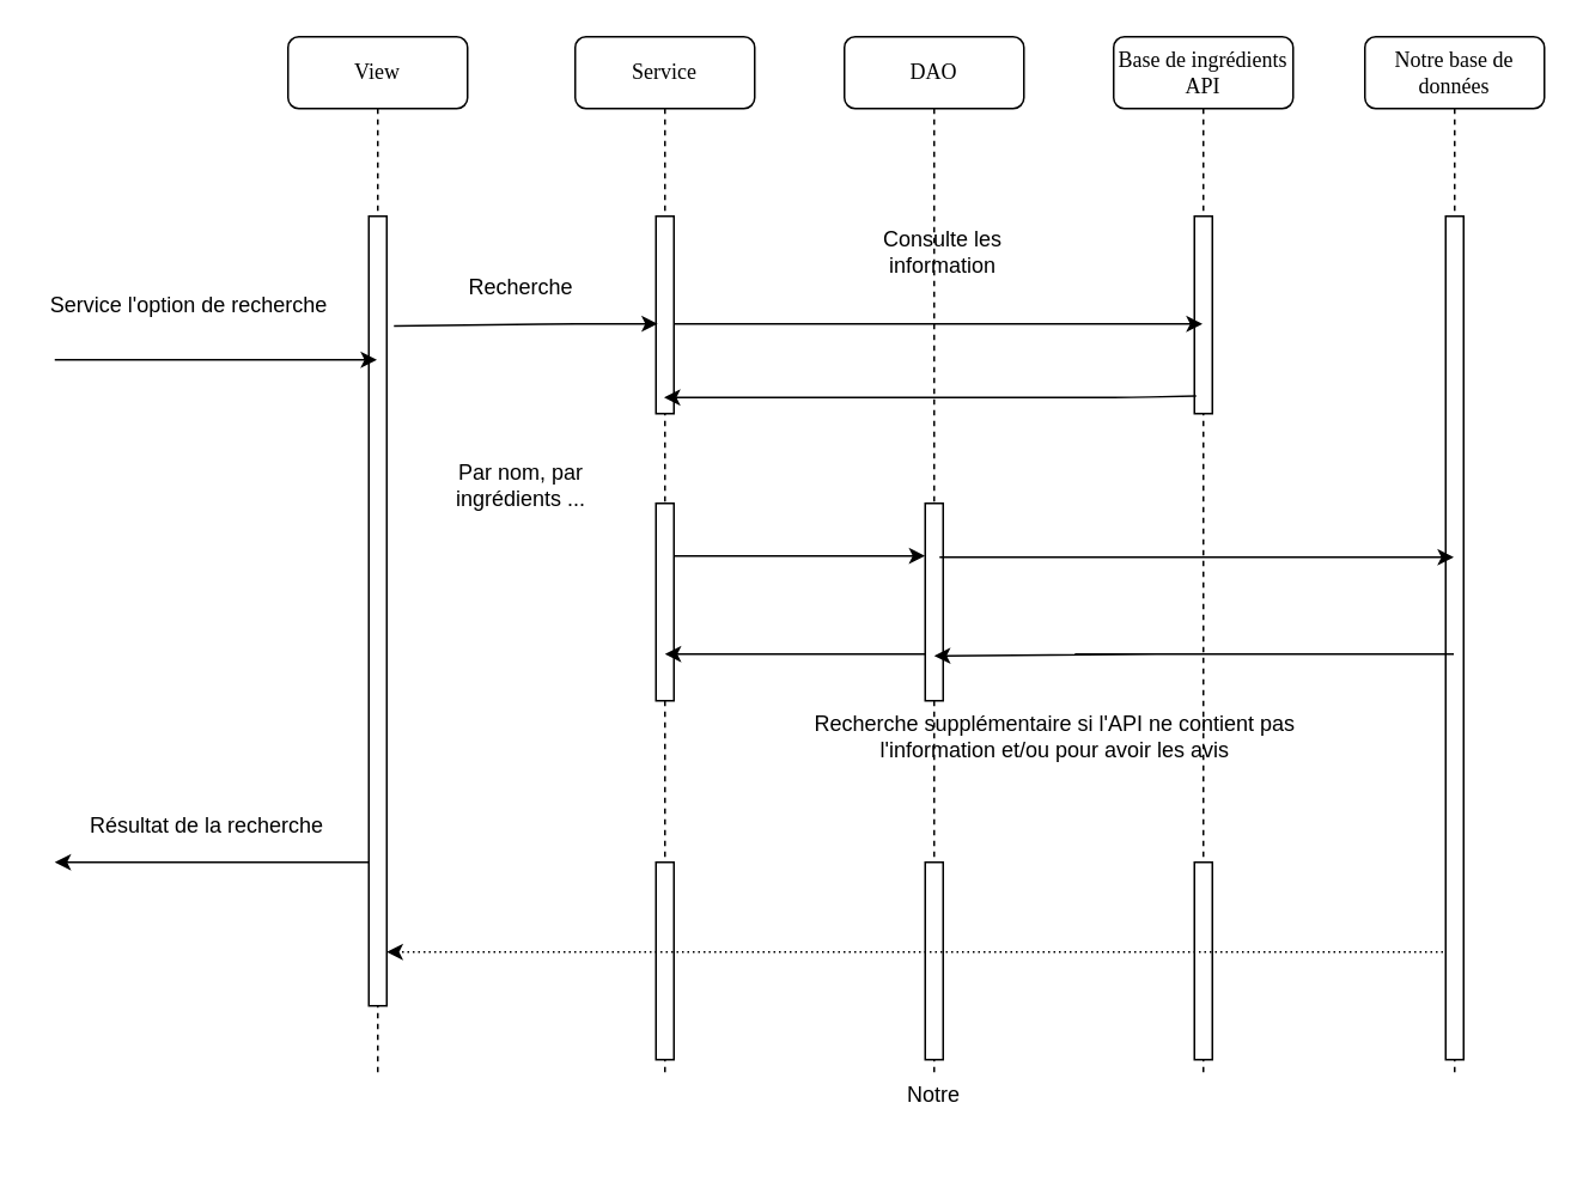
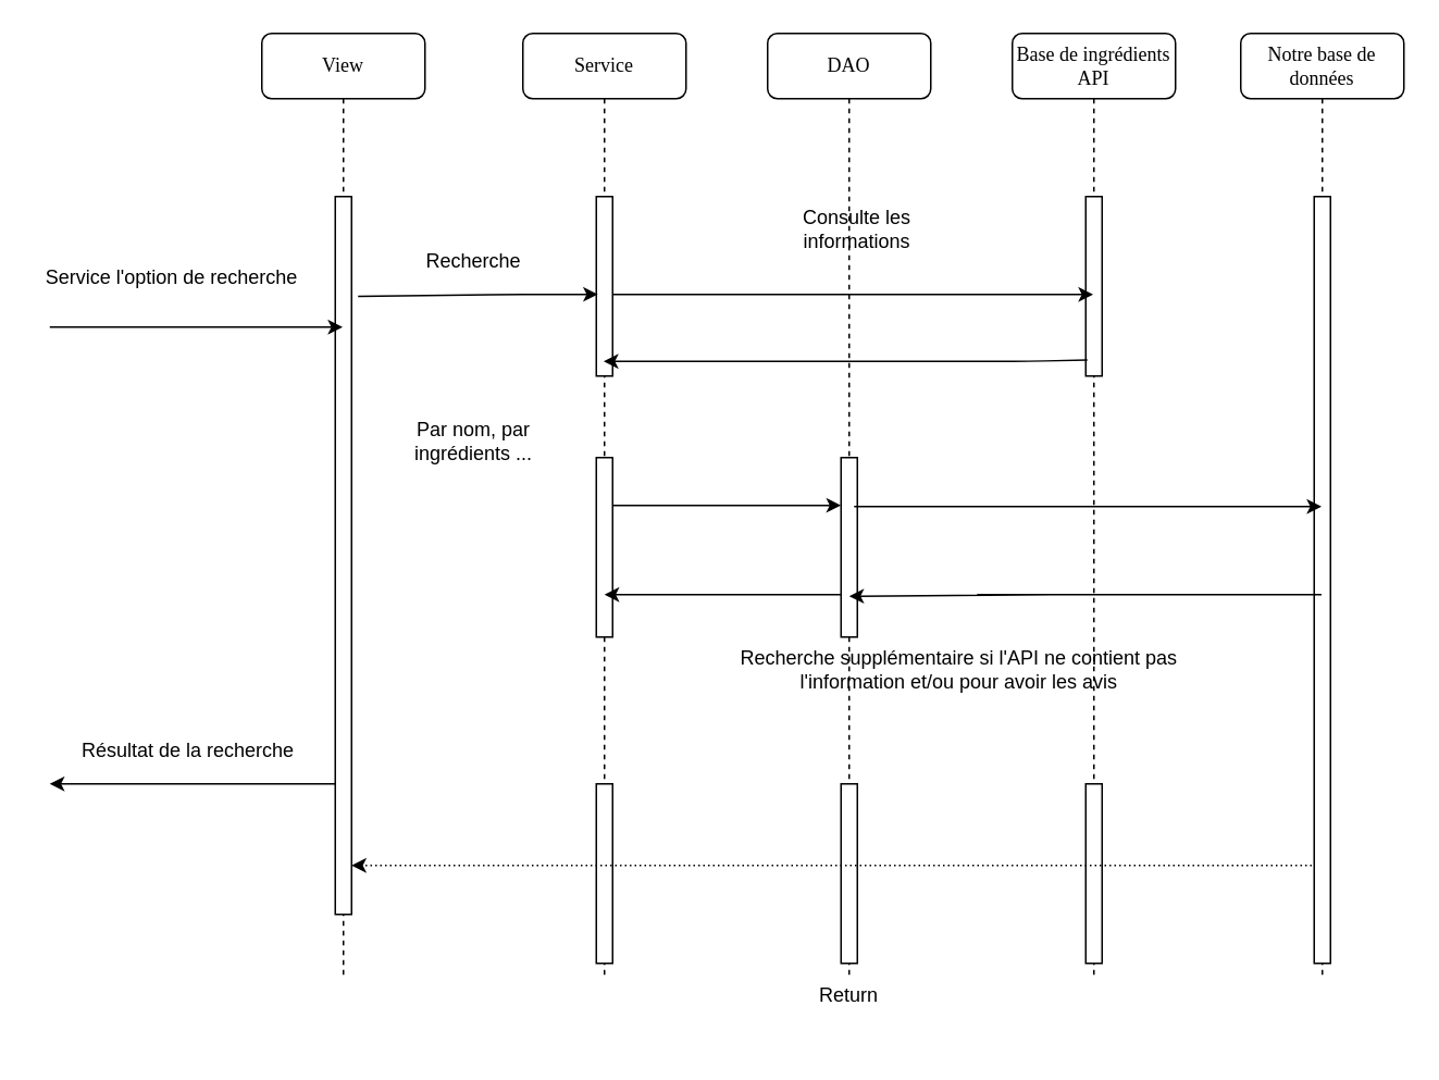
- <mxCell id="19" value="Consulte les information" style="text;html=1;strokeColor=none;fillColor=none;align=center;verticalAlign=middle;whiteSpace=wrap;rounded=0;" parent="1" vertex="1"><mxGeometry x="460" y="130" width="130" height="20" as="geometry" /></mxCell>
+ <mxCell id="19" value="Consulte les informations" style="text;html=1;strokeColor=none;fillColor=none;align=center;verticalAlign=middle;whiteSpace=wrap;rounded=0;" parent="1" vertex="1"><mxGeometry x="460" y="130" width="130" height="20" as="geometry" /></mxCell>
- <mxCell id="23" value="Notre" style="text;html=1;strokeColor=none;fillColor=none;align=center;verticalAlign=middle;whiteSpace=wrap;rounded=0;" parent="1" vertex="1"><mxGeometry x="410" y="580" width="220" height="60" as="geometry" /></mxCell>
+ <mxCell id="23" value="Return" style="text;html=1;strokeColor=none;fillColor=none;align=center;verticalAlign=middle;whiteSpace=wrap;rounded=0;" parent="1" vertex="1"><mxGeometry x="410" y="580" width="220" height="60" as="geometry" /></mxCell>
